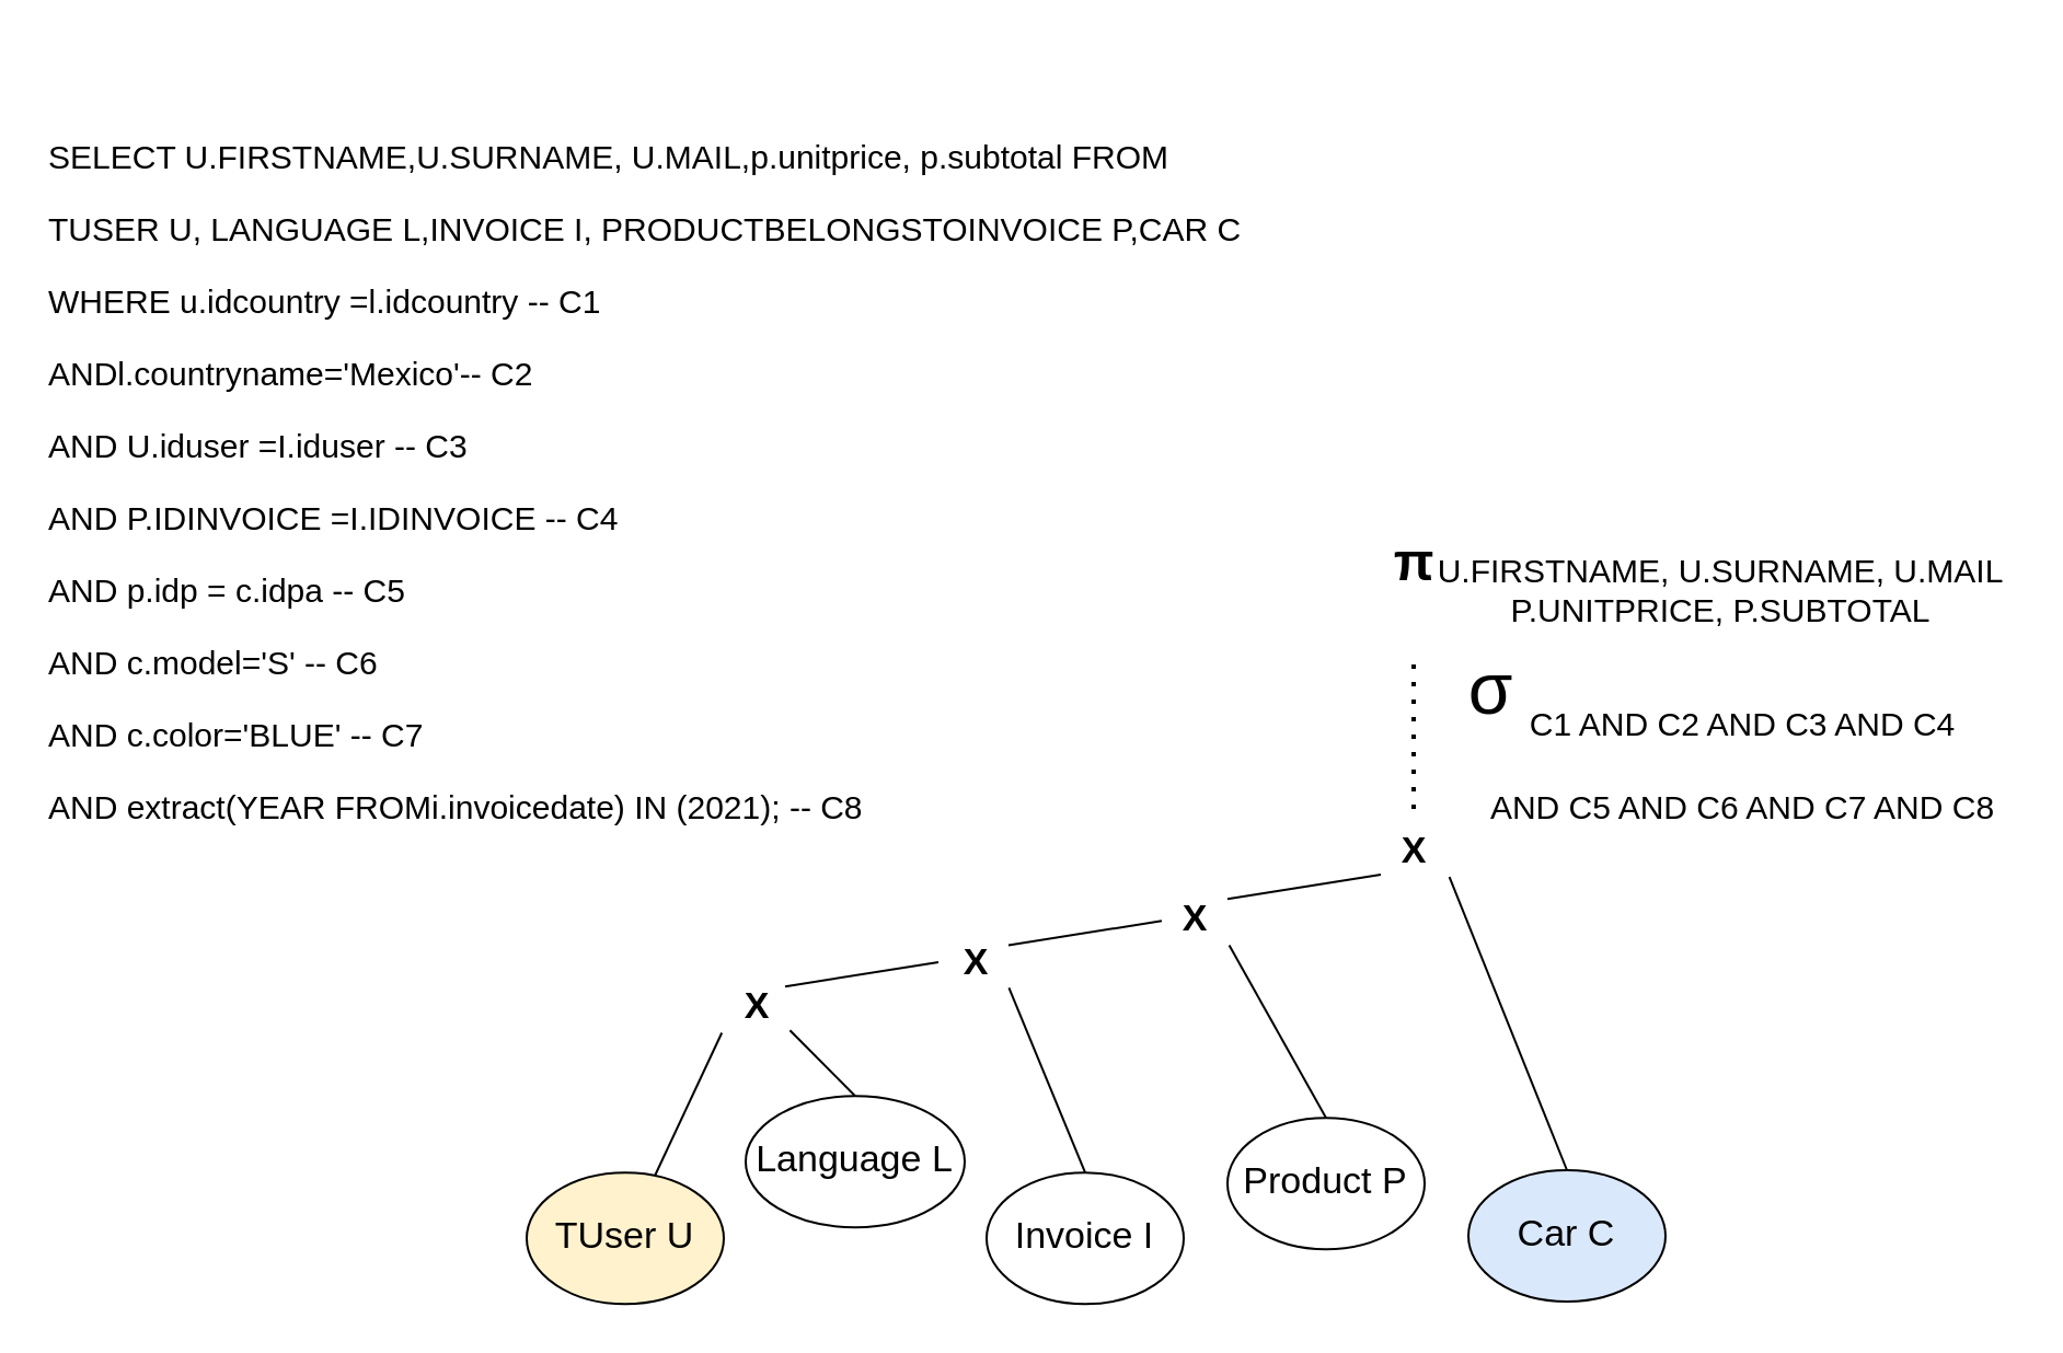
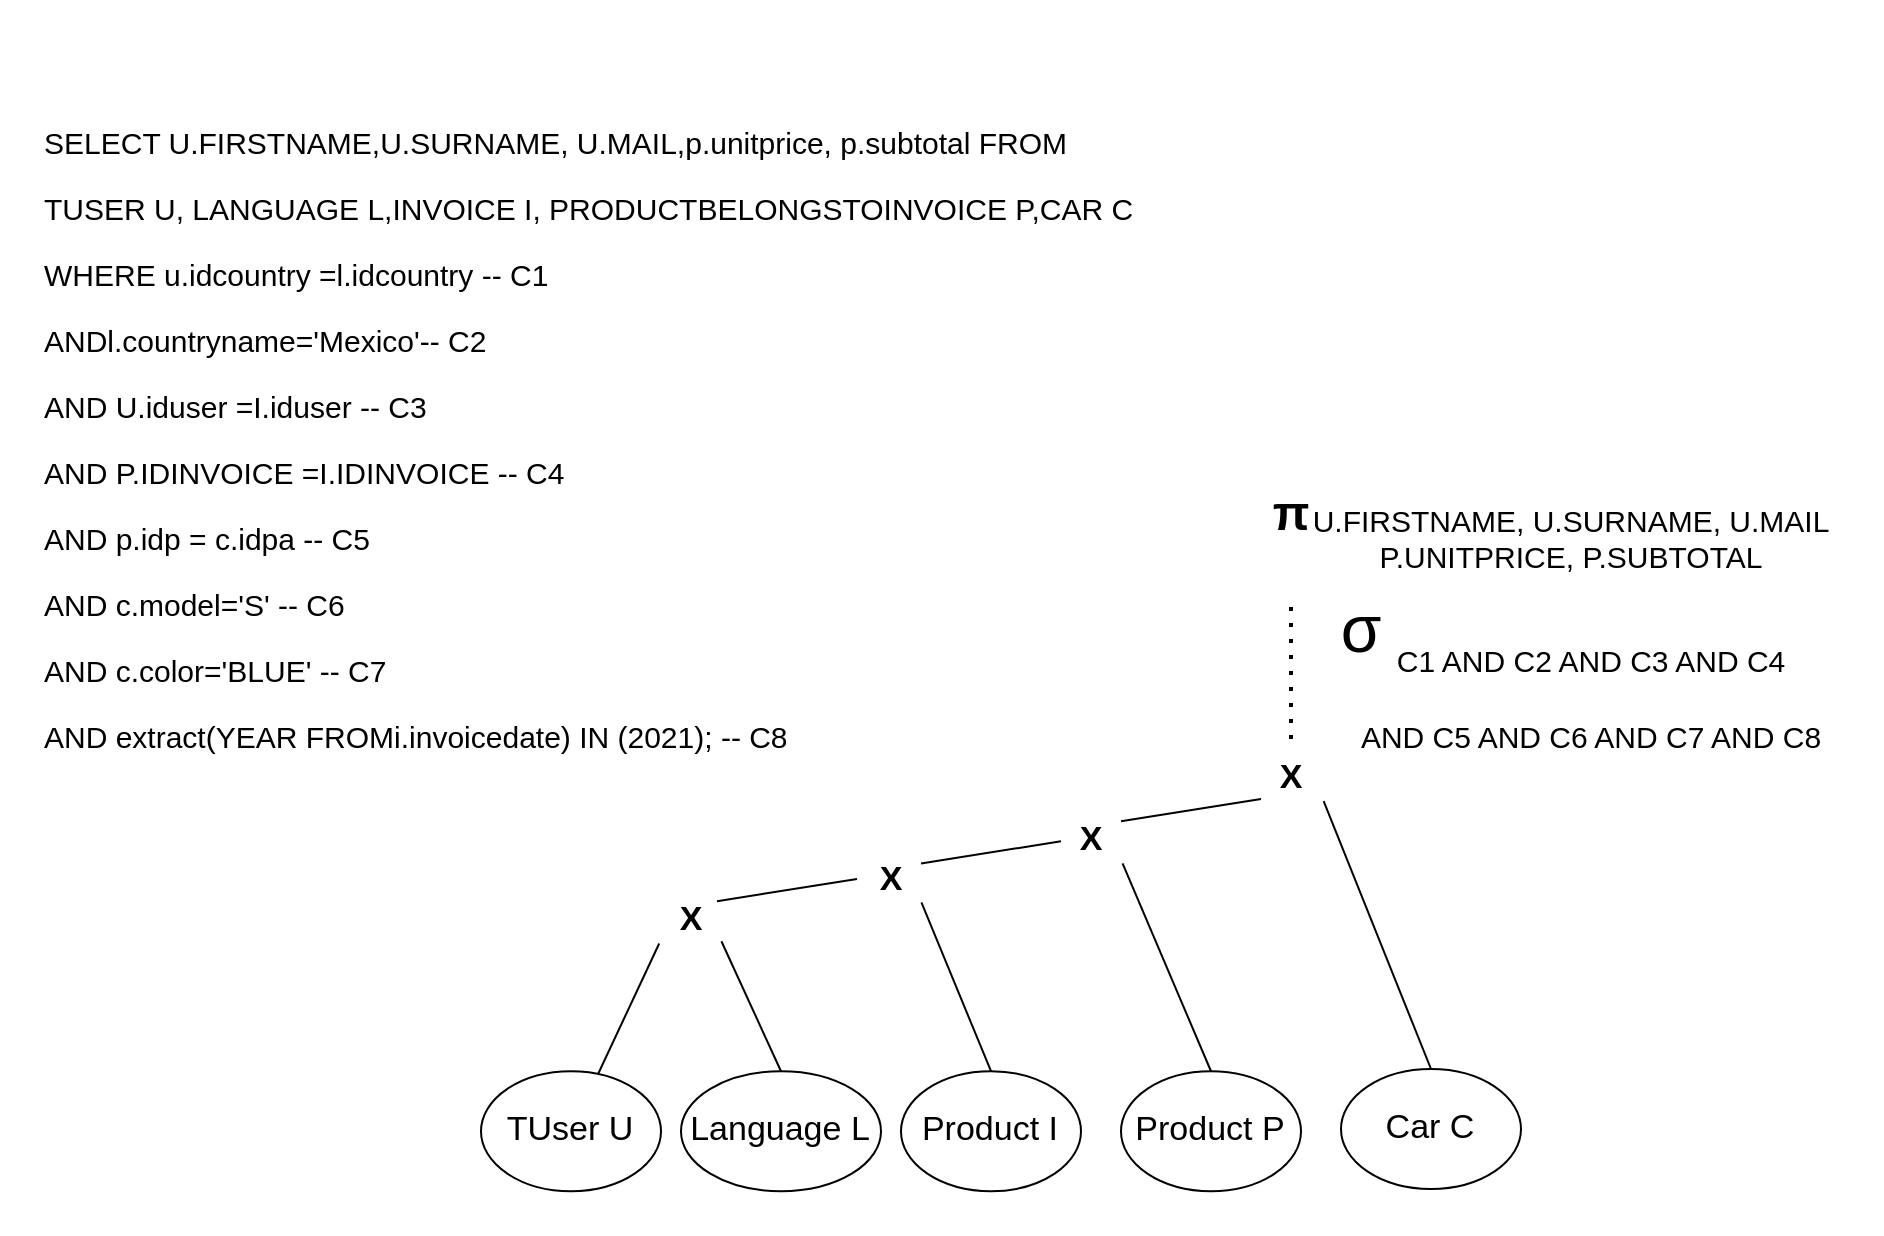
- <mxCell id="12" value="Language L" style="ellipse;whiteSpace=wrap;html=1;fontSize=17;" parent="1" vertex="1"><mxGeometry x="340" y="500.12" width="100" height="60" as="geometry" /></mxCell>
+ <mxCell id="12" value="Language L" style="ellipse;whiteSpace=wrap;html=1;fontSize=17;" parent="1" vertex="1"><mxGeometry x="340" y="535.12" width="100" height="60" as="geometry" /></mxCell>
- <mxCell id="7" value="Product P" style="ellipse;whiteSpace=wrap;html=1;fontSize=17;" parent="1" vertex="1"><mxGeometry x="560" y="510.12" width="90" height="60" as="geometry" /></mxCell>
+ <mxCell id="7" value="Product P" style="ellipse;whiteSpace=wrap;html=1;fontSize=17;" parent="1" vertex="1"><mxGeometry x="560" y="535.12" width="90" height="60" as="geometry" /></mxCell>
- <mxCell id="5" value="Car C" style="ellipse;whiteSpace=wrap;html=1;fontSize=17;fillColor=#dae8fc;" parent="1" vertex="1"><mxGeometry x="670" y="534" width="90" height="60" as="geometry" /></mxCell>
+ <mxCell id="5" value="Car C" style="ellipse;whiteSpace=wrap;html=1;fontSize=17;" parent="1" vertex="1"><mxGeometry x="670" y="534" width="90" height="60" as="geometry" /></mxCell>
- <mxCell id="11" value="TUser U" style="ellipse;whiteSpace=wrap;html=1;fontSize=17;fillColor=#fff2cc;" parent="1" vertex="1"><mxGeometry x="240" y="535.12" width="90" height="60" as="geometry" /></mxCell>
+ <mxCell id="11" value="TUser U" style="ellipse;whiteSpace=wrap;html=1;fontSize=17;" parent="1" vertex="1"><mxGeometry x="240" y="535.12" width="90" height="60" as="geometry" /></mxCell>
- <mxCell id="14" value="Invoice I" style="ellipse;whiteSpace=wrap;html=1;fontSize=17;" parent="1" vertex="1"><mxGeometry x="450" y="535.12" width="90" height="60" as="geometry" /></mxCell>
+ <mxCell id="14" value="Product I" style="ellipse;whiteSpace=wrap;html=1;fontSize=17;" parent="1" vertex="1"><mxGeometry x="450" y="535.12" width="90" height="60" as="geometry" /></mxCell>
